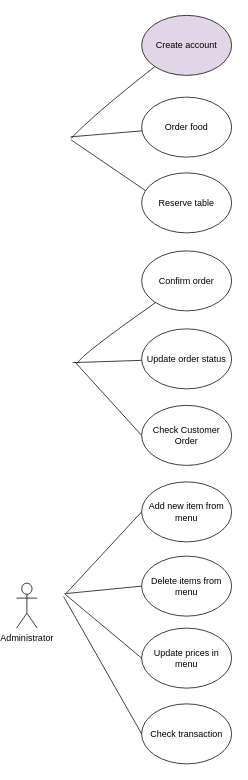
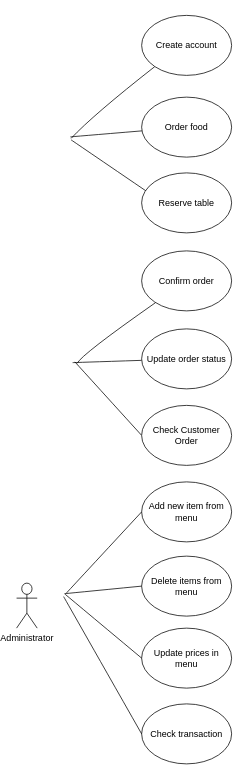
- <mxCell id="8" value="Create account" style="ellipse;whiteSpace=wrap;html=1;fillColor=#e1d5e7;" vertex="1" parent="1"><mxGeometry x="187" y="20" width="120" height="80" as="geometry" /></mxCell>
+ <mxCell id="8" value="Create account" style="ellipse;whiteSpace=wrap;html=1;" vertex="1" parent="1"><mxGeometry x="187" y="20" width="120" height="80" as="geometry" /></mxCell>
